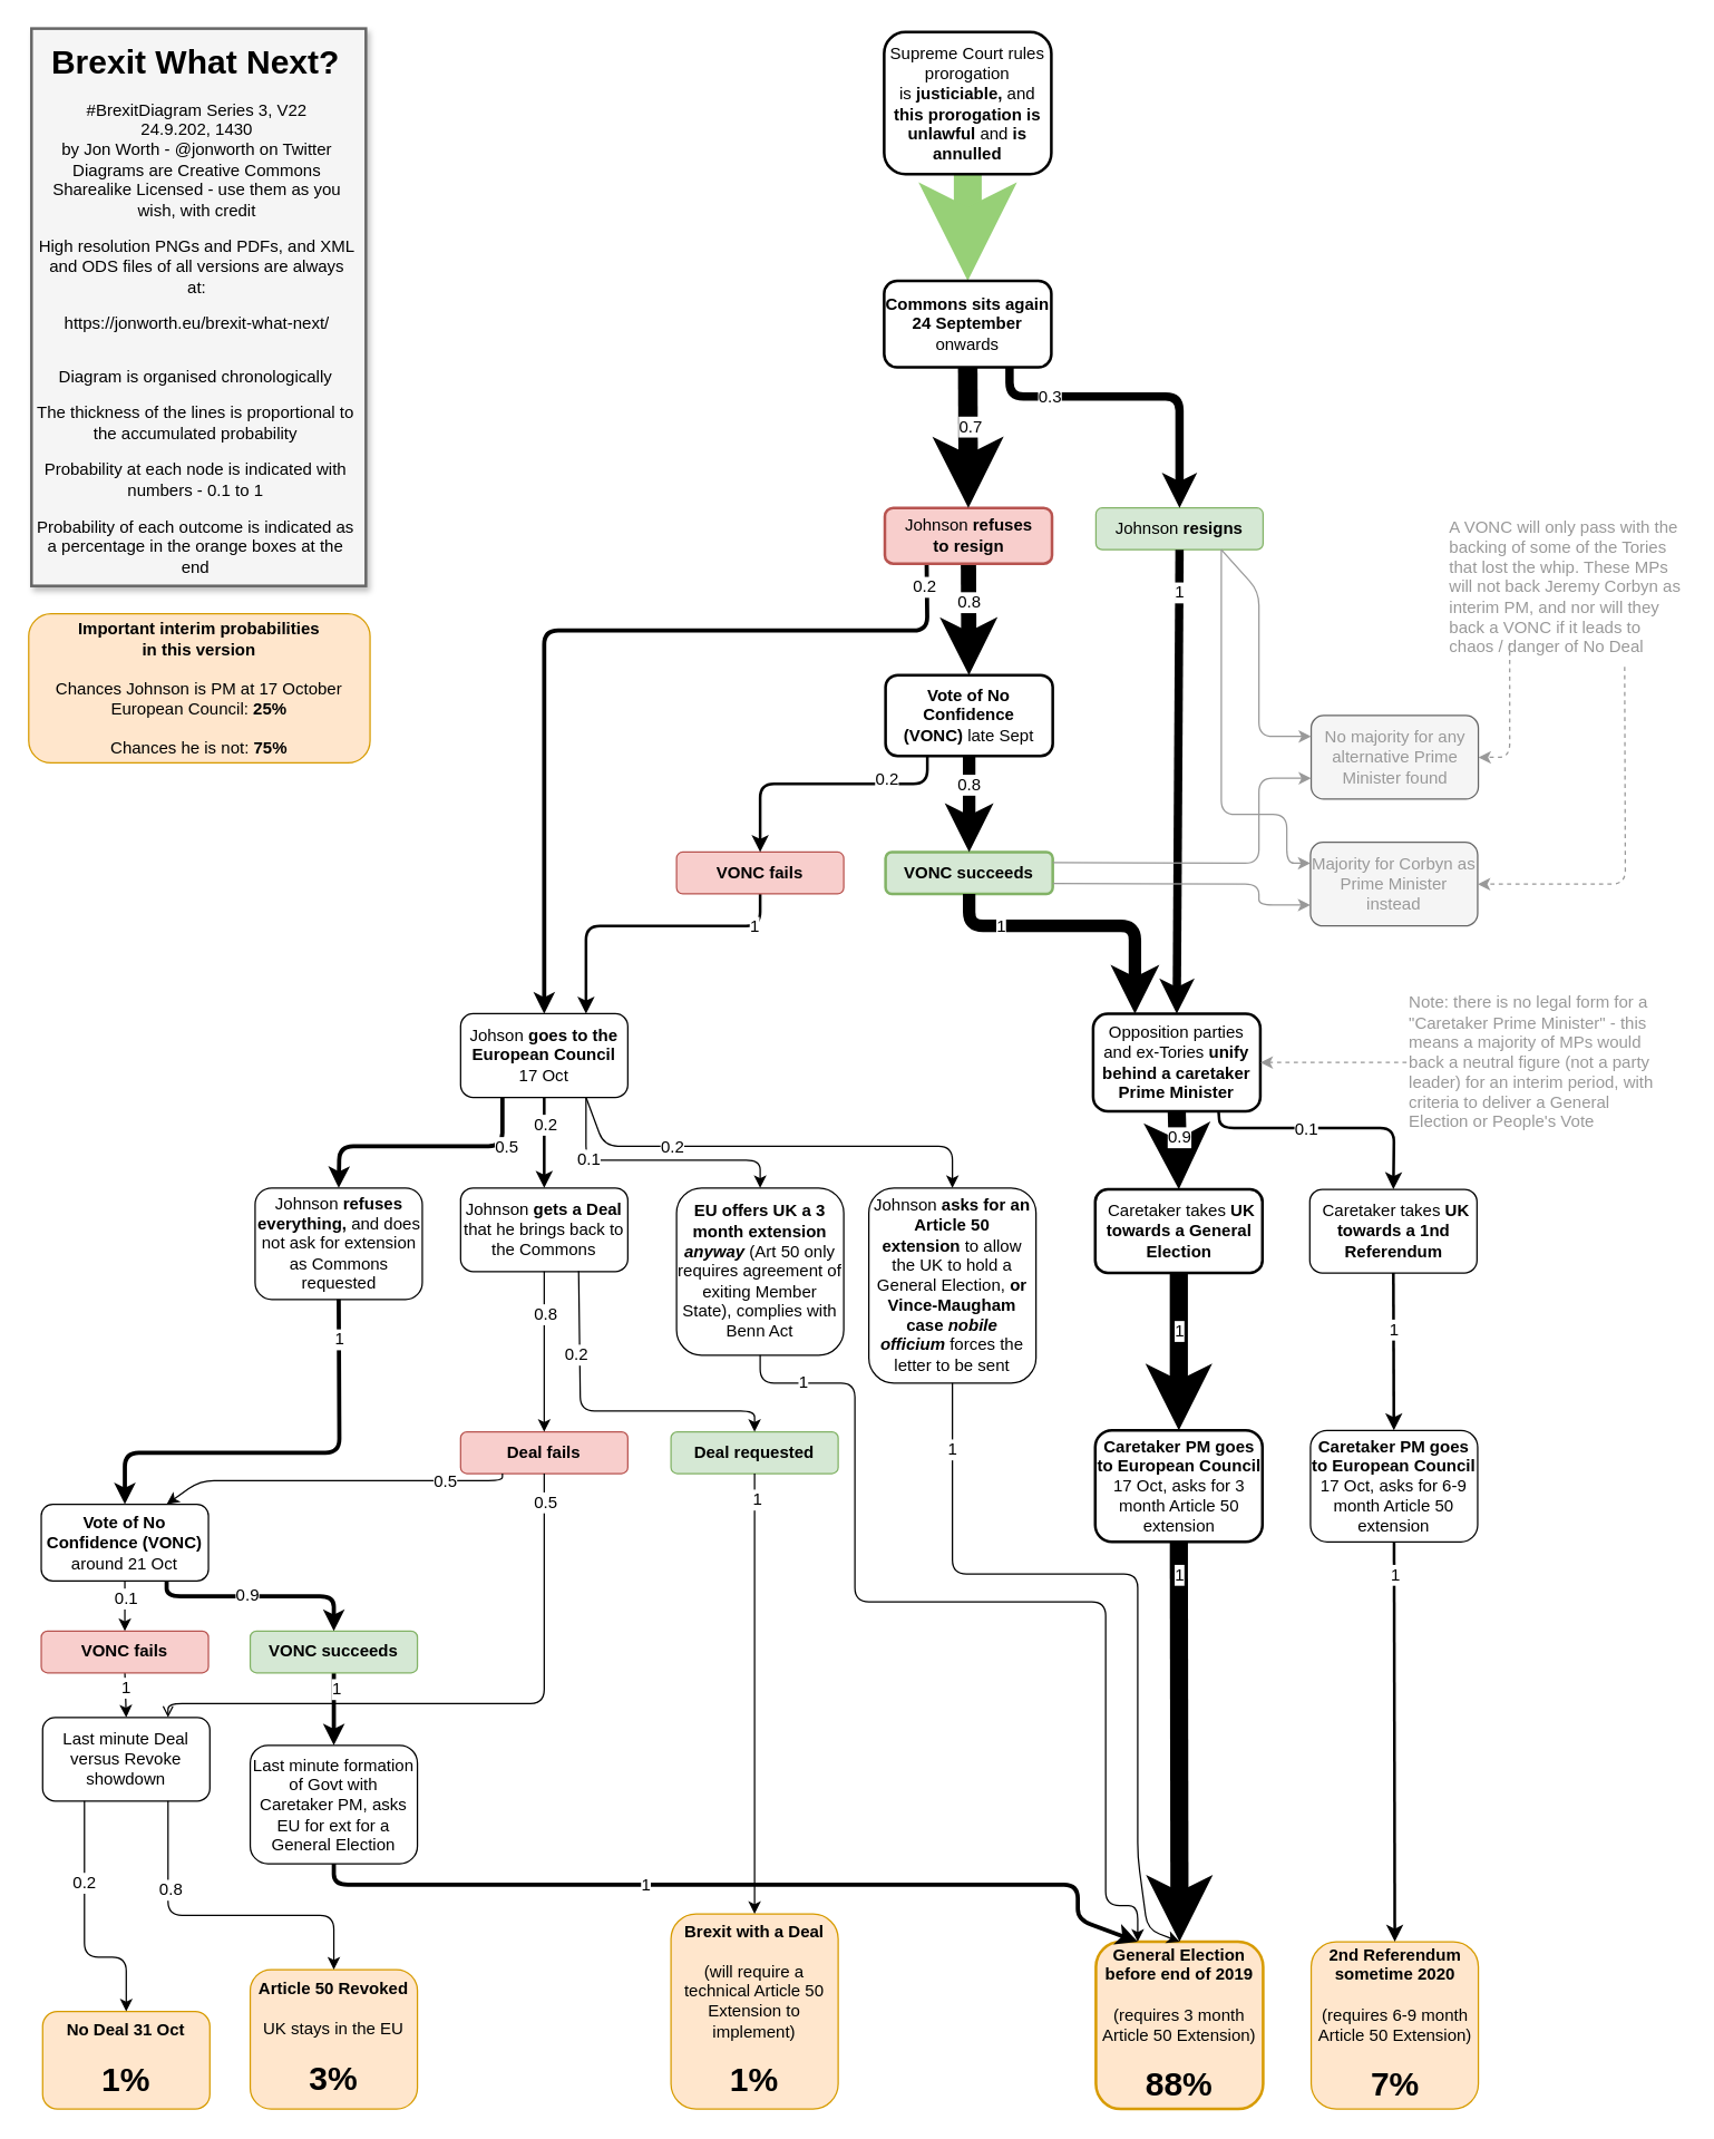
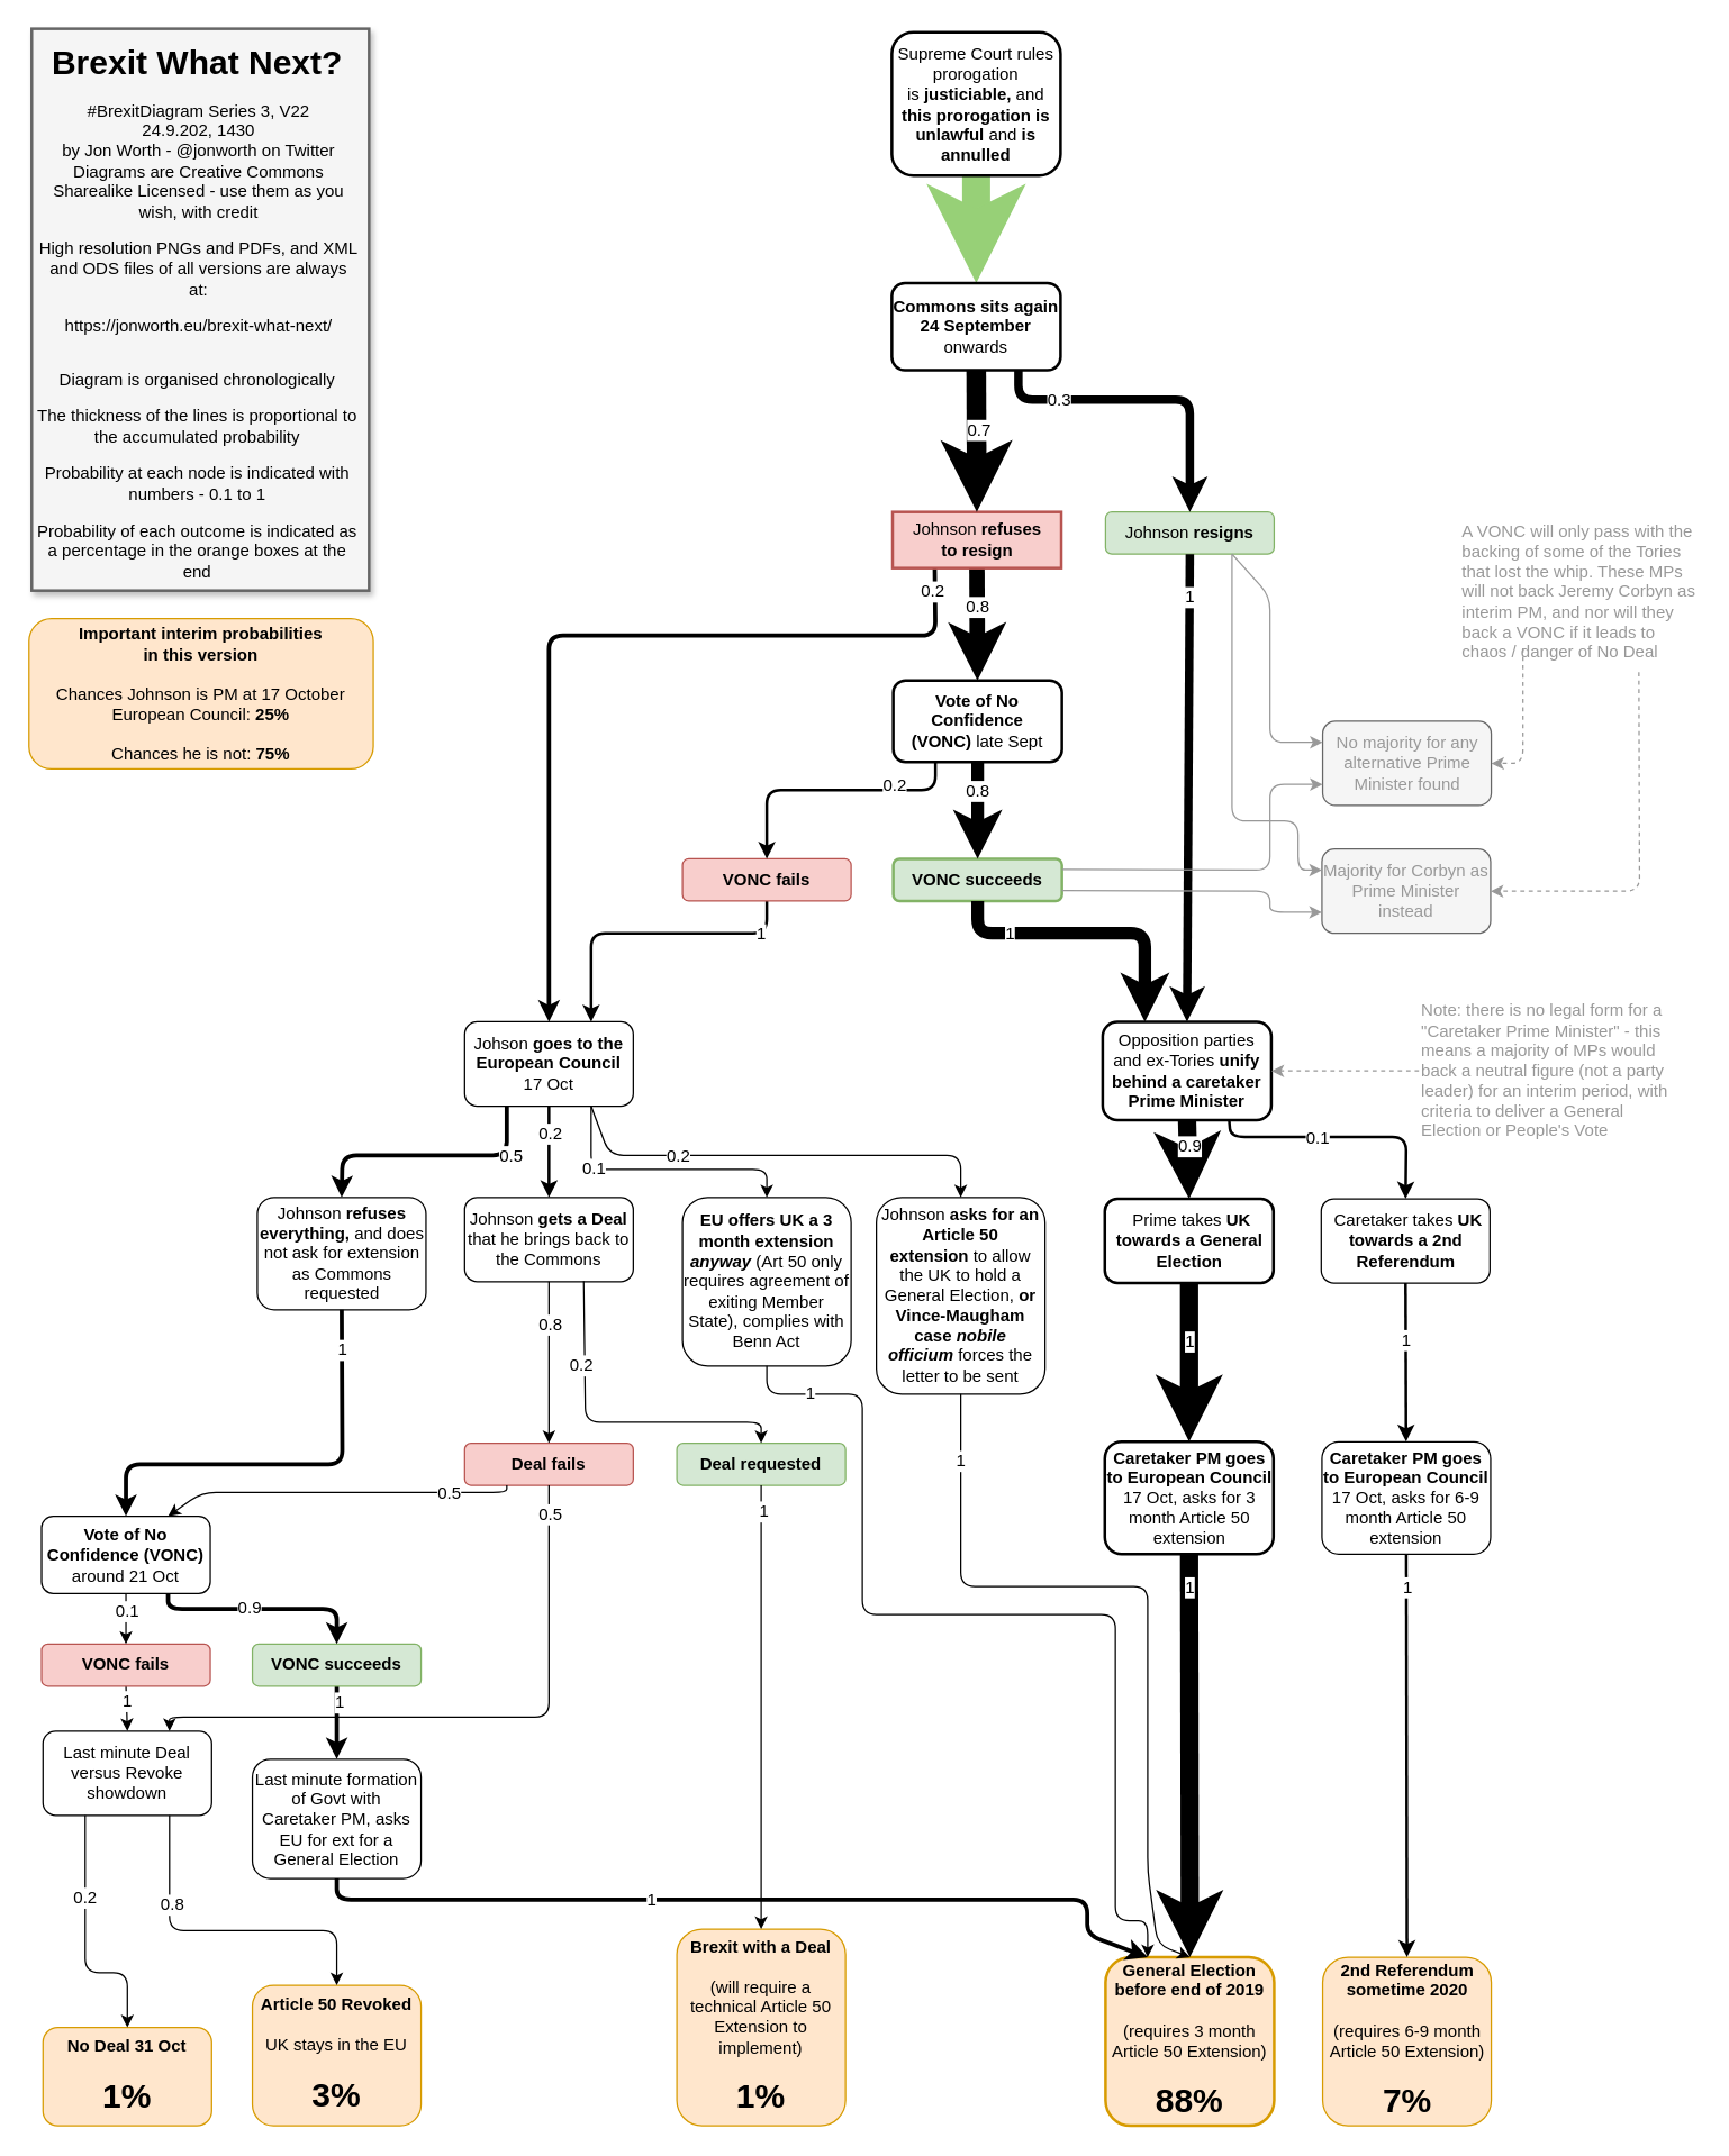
- <mxCell id="9" value="Johnson &lt;b style=&quot;font-size: 12px;&quot;&gt;refuses to&amp;nbsp;resign&lt;/b&gt;" style="rounded=1;whiteSpace=wrap;html=1;fillColor=#f8cecc;strokeColor=#b85450;fontSize=12;strokeWidth=2;" parent="1" vertex="1"><mxGeometry x="634.5" y="364" width="120" height="40" as="geometry" /></mxCell>
+ <mxCell id="9" value="Johnson &lt;b style=&quot;font-size: 12px;&quot;&gt;refuses to&amp;nbsp;resign&lt;/b&gt;" style="whiteSpace=wrap;html=1;fillColor=#f8cecc;strokeColor=#b85450;fontSize=12;strokeWidth=2;rounded=0;" parent="1" vertex="1"><mxGeometry x="634.5" y="364" width="120" height="40" as="geometry" /></mxCell>
- <mxCell id="41" value="&amp;nbsp;Caretaker takes&lt;b style=&quot;font-size: 12px;&quot;&gt;&amp;nbsp;UK towards a General Election&lt;/b&gt;" style="rounded=1;whiteSpace=wrap;html=1;fontSize=12;strokeWidth=2;" parent="1" vertex="1"><mxGeometry x="785.5" y="853" width="120" height="60" as="geometry" /></mxCell>
+ <mxCell id="41" value="&amp;nbsp;Prime takes&lt;b style=&quot;font-size: 12px;&quot;&gt;&amp;nbsp;UK towards a General Election&lt;/b&gt;" style="rounded=1;whiteSpace=wrap;html=1;fontSize=12;strokeWidth=2;" parent="1" vertex="1"><mxGeometry x="785.5" y="853" width="120" height="60" as="geometry" /></mxCell>
- <mxCell id="42" value="&amp;nbsp;Caretaker takes&lt;b style=&quot;font-size: 12px;&quot;&gt;&amp;nbsp;UK towards a 1nd Referendum&lt;/b&gt;" style="rounded=1;whiteSpace=wrap;html=1;fontSize=12;" parent="1" vertex="1"><mxGeometry x="939.5" y="853" width="120" height="60" as="geometry" /></mxCell>
+ <mxCell id="42" value="&amp;nbsp;Caretaker takes&lt;b style=&quot;font-size: 12px;&quot;&gt;&amp;nbsp;UK towards a 2nd Referendum&lt;/b&gt;" style="rounded=1;whiteSpace=wrap;html=1;fontSize=12;" parent="1" vertex="1"><mxGeometry x="939.5" y="853" width="120" height="60" as="geometry" /></mxCell>
- <mxCell id="99" value="" style="endArrow=open;html=1;strokeWidth=1;exitX=0.5;exitY=1;exitDx=0;exitDy=0;entryX=0.75;entryY=0;entryDx=0;entryDy=0;" parent="1" source="80" target="59" edge="1"><mxGeometry width="50" height="50" relative="1" as="geometry"><mxPoint x="343" y="1192" as="sourcePoint" /><mxPoint x="393" y="1142" as="targetPoint" /><Array as="points"><mxPoint x="390" y="1222" /><mxPoint x="120" y="1222" /></Array></mxGeometry></mxCell>
+ <mxCell id="99" value="" style="endArrow=classic;html=1;strokeWidth=1;exitX=0.5;exitY=1;exitDx=0;exitDy=0;entryX=0.75;entryY=0;entryDx=0;entryDy=0;" parent="1" source="80" target="59" edge="1"><mxGeometry width="50" height="50" relative="1" as="geometry"><mxPoint x="343" y="1192" as="sourcePoint" /><mxPoint x="393" y="1142" as="targetPoint" /><Array as="points"><mxPoint x="390" y="1222" /><mxPoint x="120" y="1222" /></Array></mxGeometry></mxCell>
